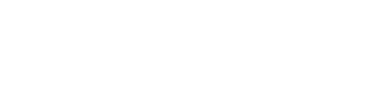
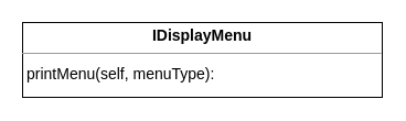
+ <mxCell id="2" value="&lt;p style=&quot;margin:0px;margin-top:4px;text-align:center;&quot;&gt;&lt;b&gt;IDisplayMenu&lt;/b&gt;&lt;/p&gt;&lt;hr size=&quot;1&quot;&gt;&lt;p style=&quot;margin:0 0 0 4px;line-height:1.6;&quot;&gt; printMenu(self, menuType): &lt;/p&gt;" style="verticalAlign=top;align=left;overflow=fill;fontSize=14;fontFamily=Helvetica;html=1;rounded=0;shadow=0;comic=0;labelBackgroundColor=none;strokeWidth=1;" vertex="1" parent="1"><mxGeometry x="20" y="20" width="326" height="68" as="geometry" /></mxCell>
